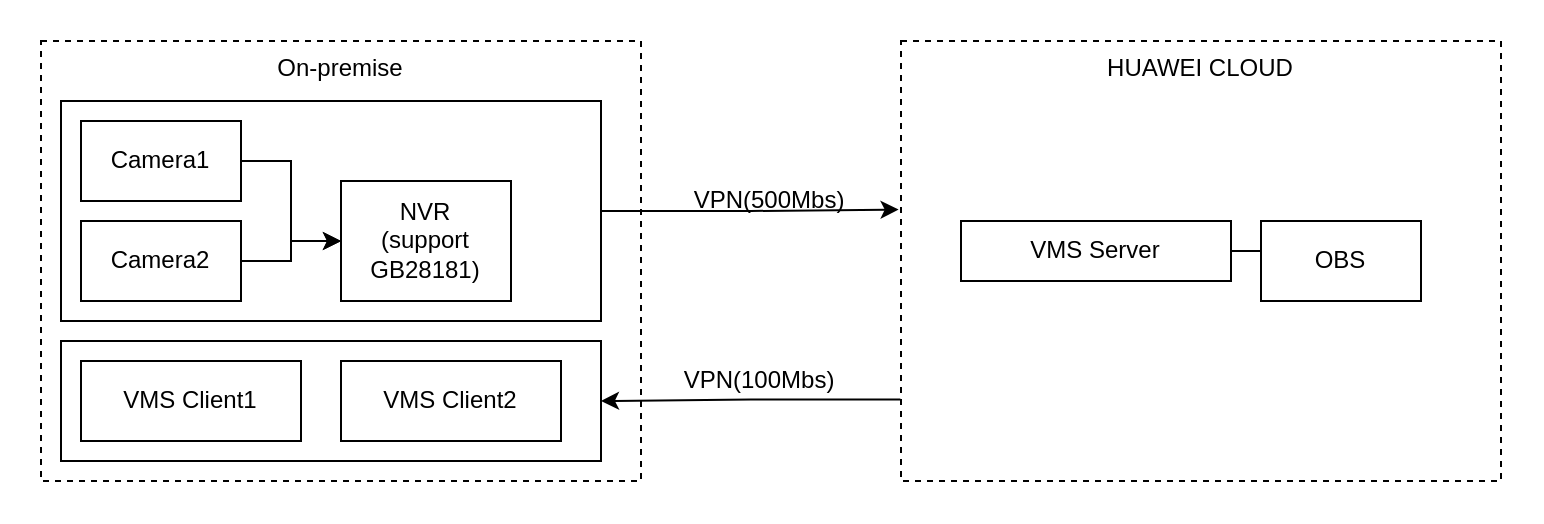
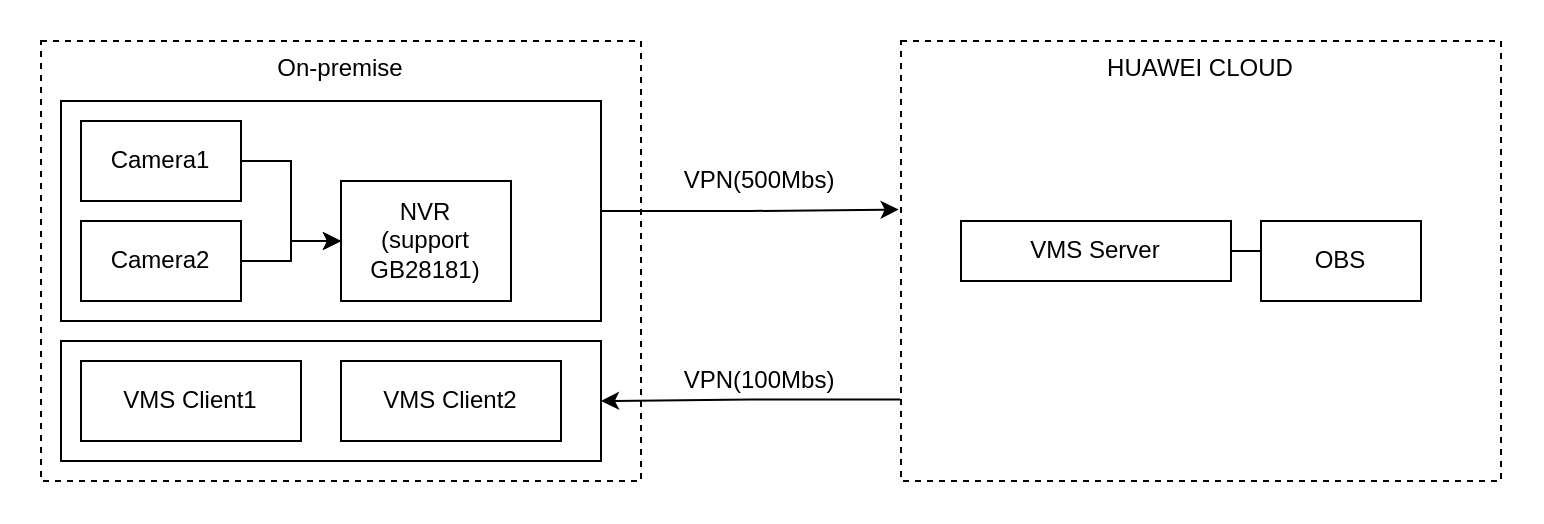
- <mxCell id="15" value="VPN(500Mbs)" style="text;html=1;align=center;verticalAlign=middle;resizable=0;points=[];autosize=1;strokeColor=none;fillColor=none;" parent="1" vertex="1"><mxGeometry x="339" y="90" width="90" height="20" as="geometry" /></mxCell>
+ <mxCell id="15" value="VPN(500Mbs)" style="text;html=1;align=center;verticalAlign=middle;resizable=0;points=[];autosize=1;strokeColor=none;fillColor=none;" parent="1" vertex="1"><mxGeometry x="334" y="80" width="90" height="20" as="geometry" /></mxCell>
